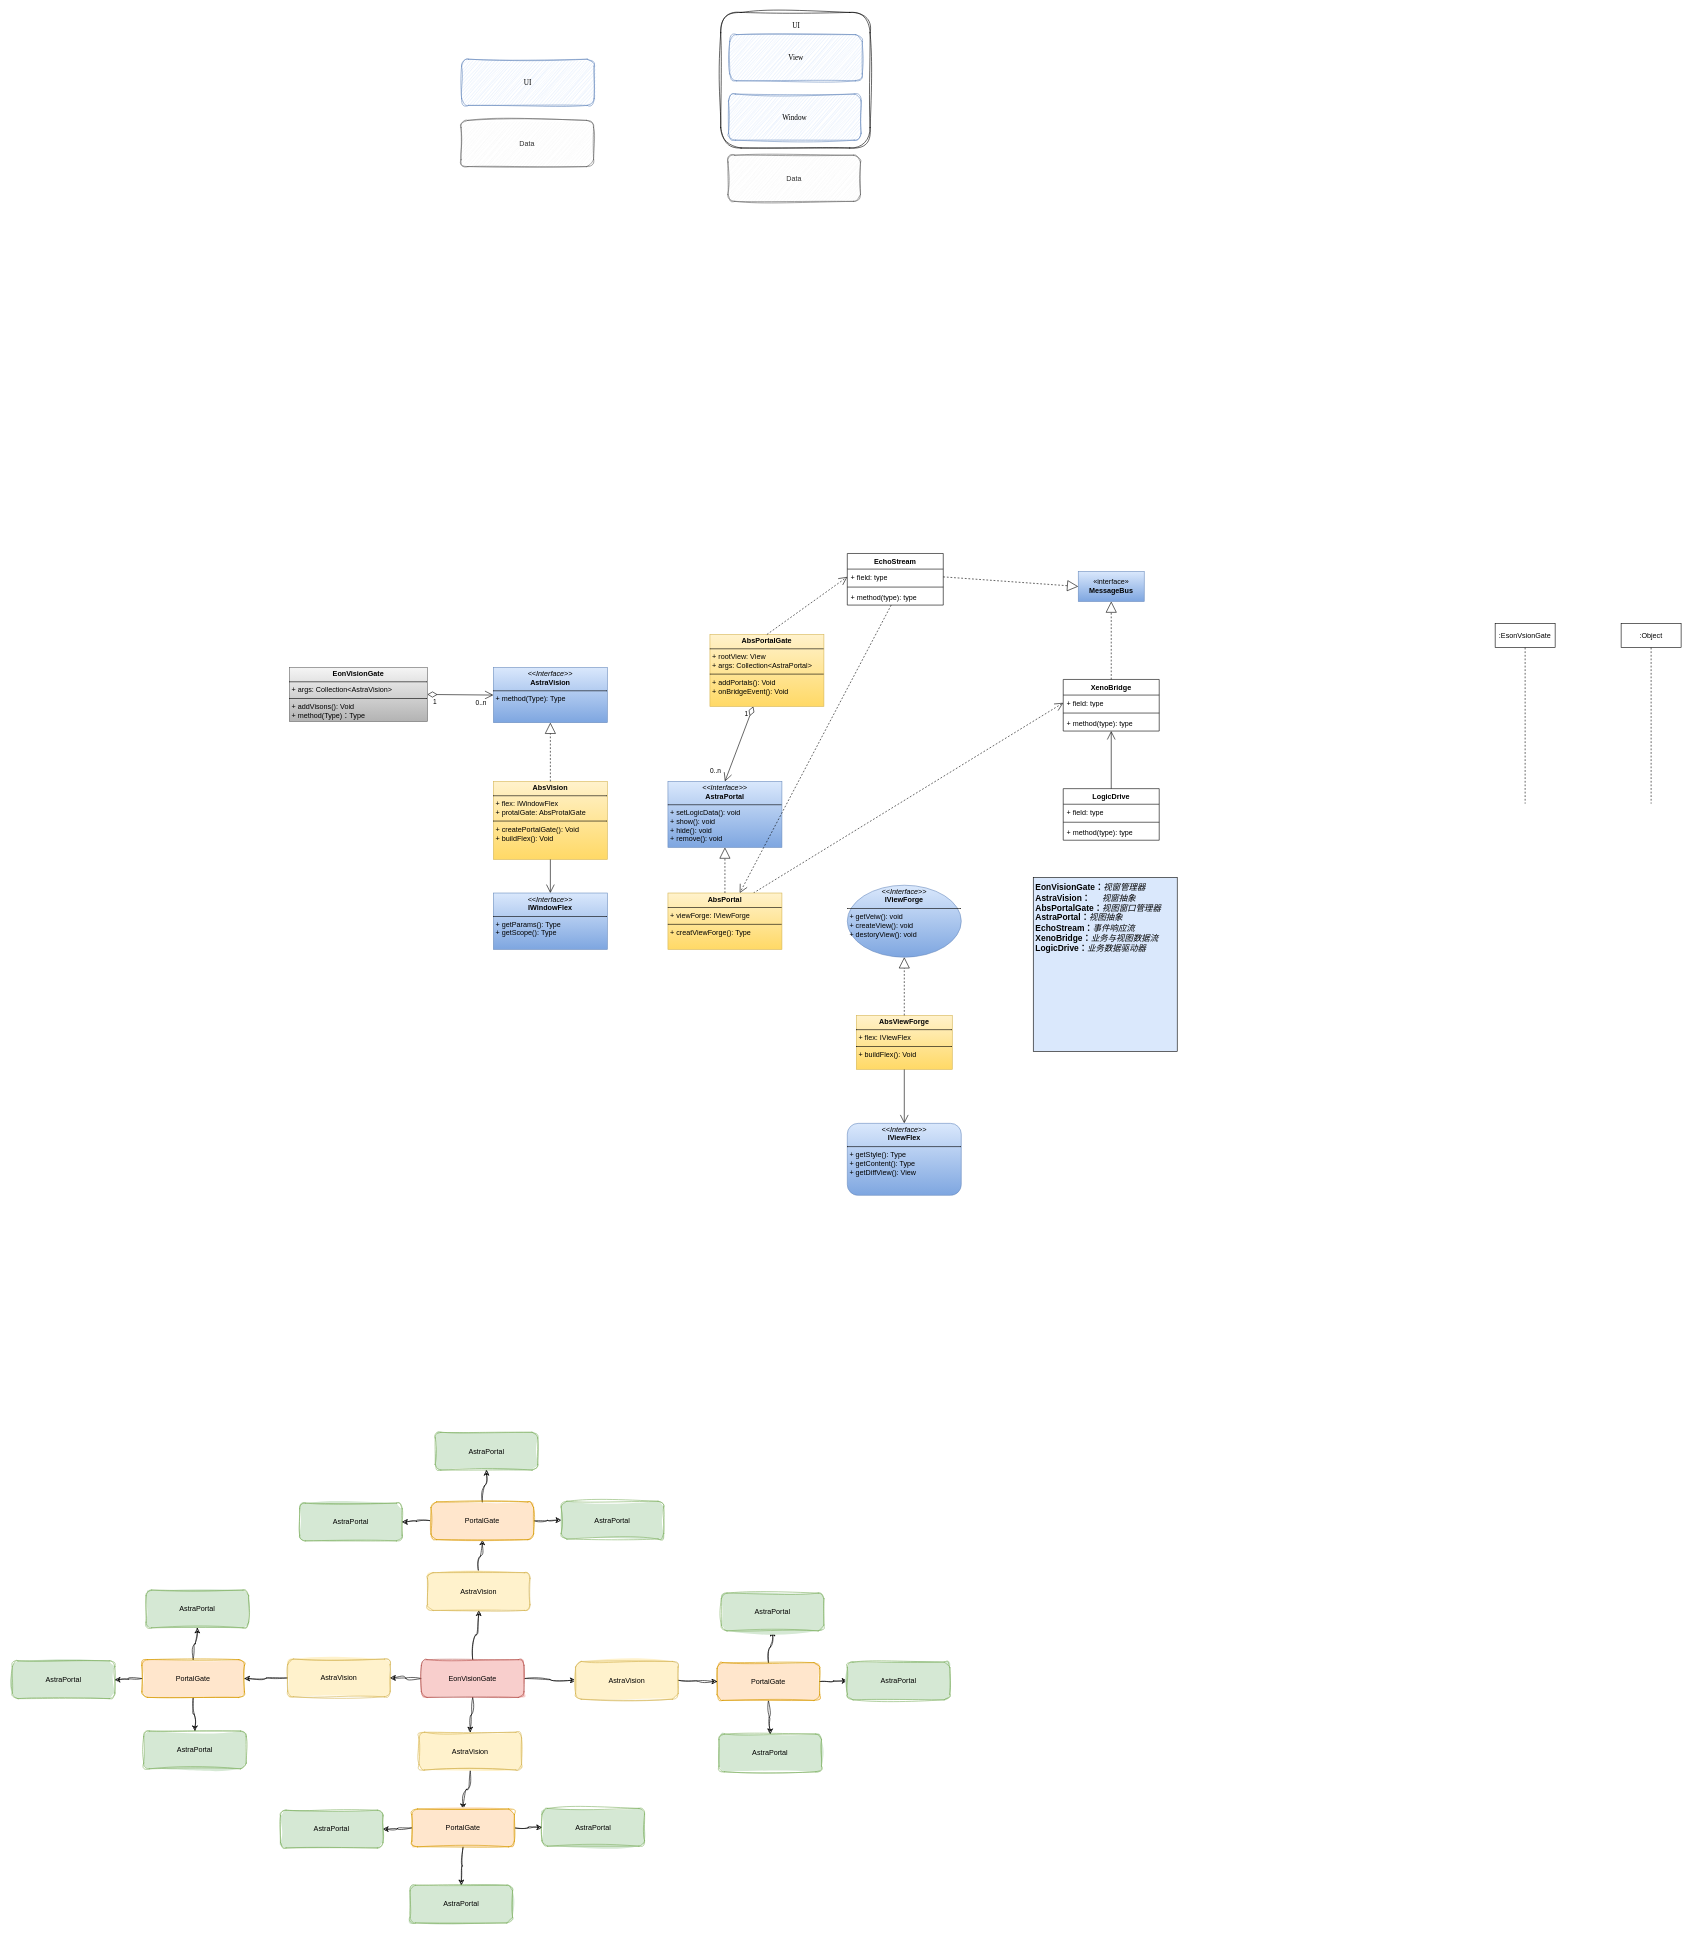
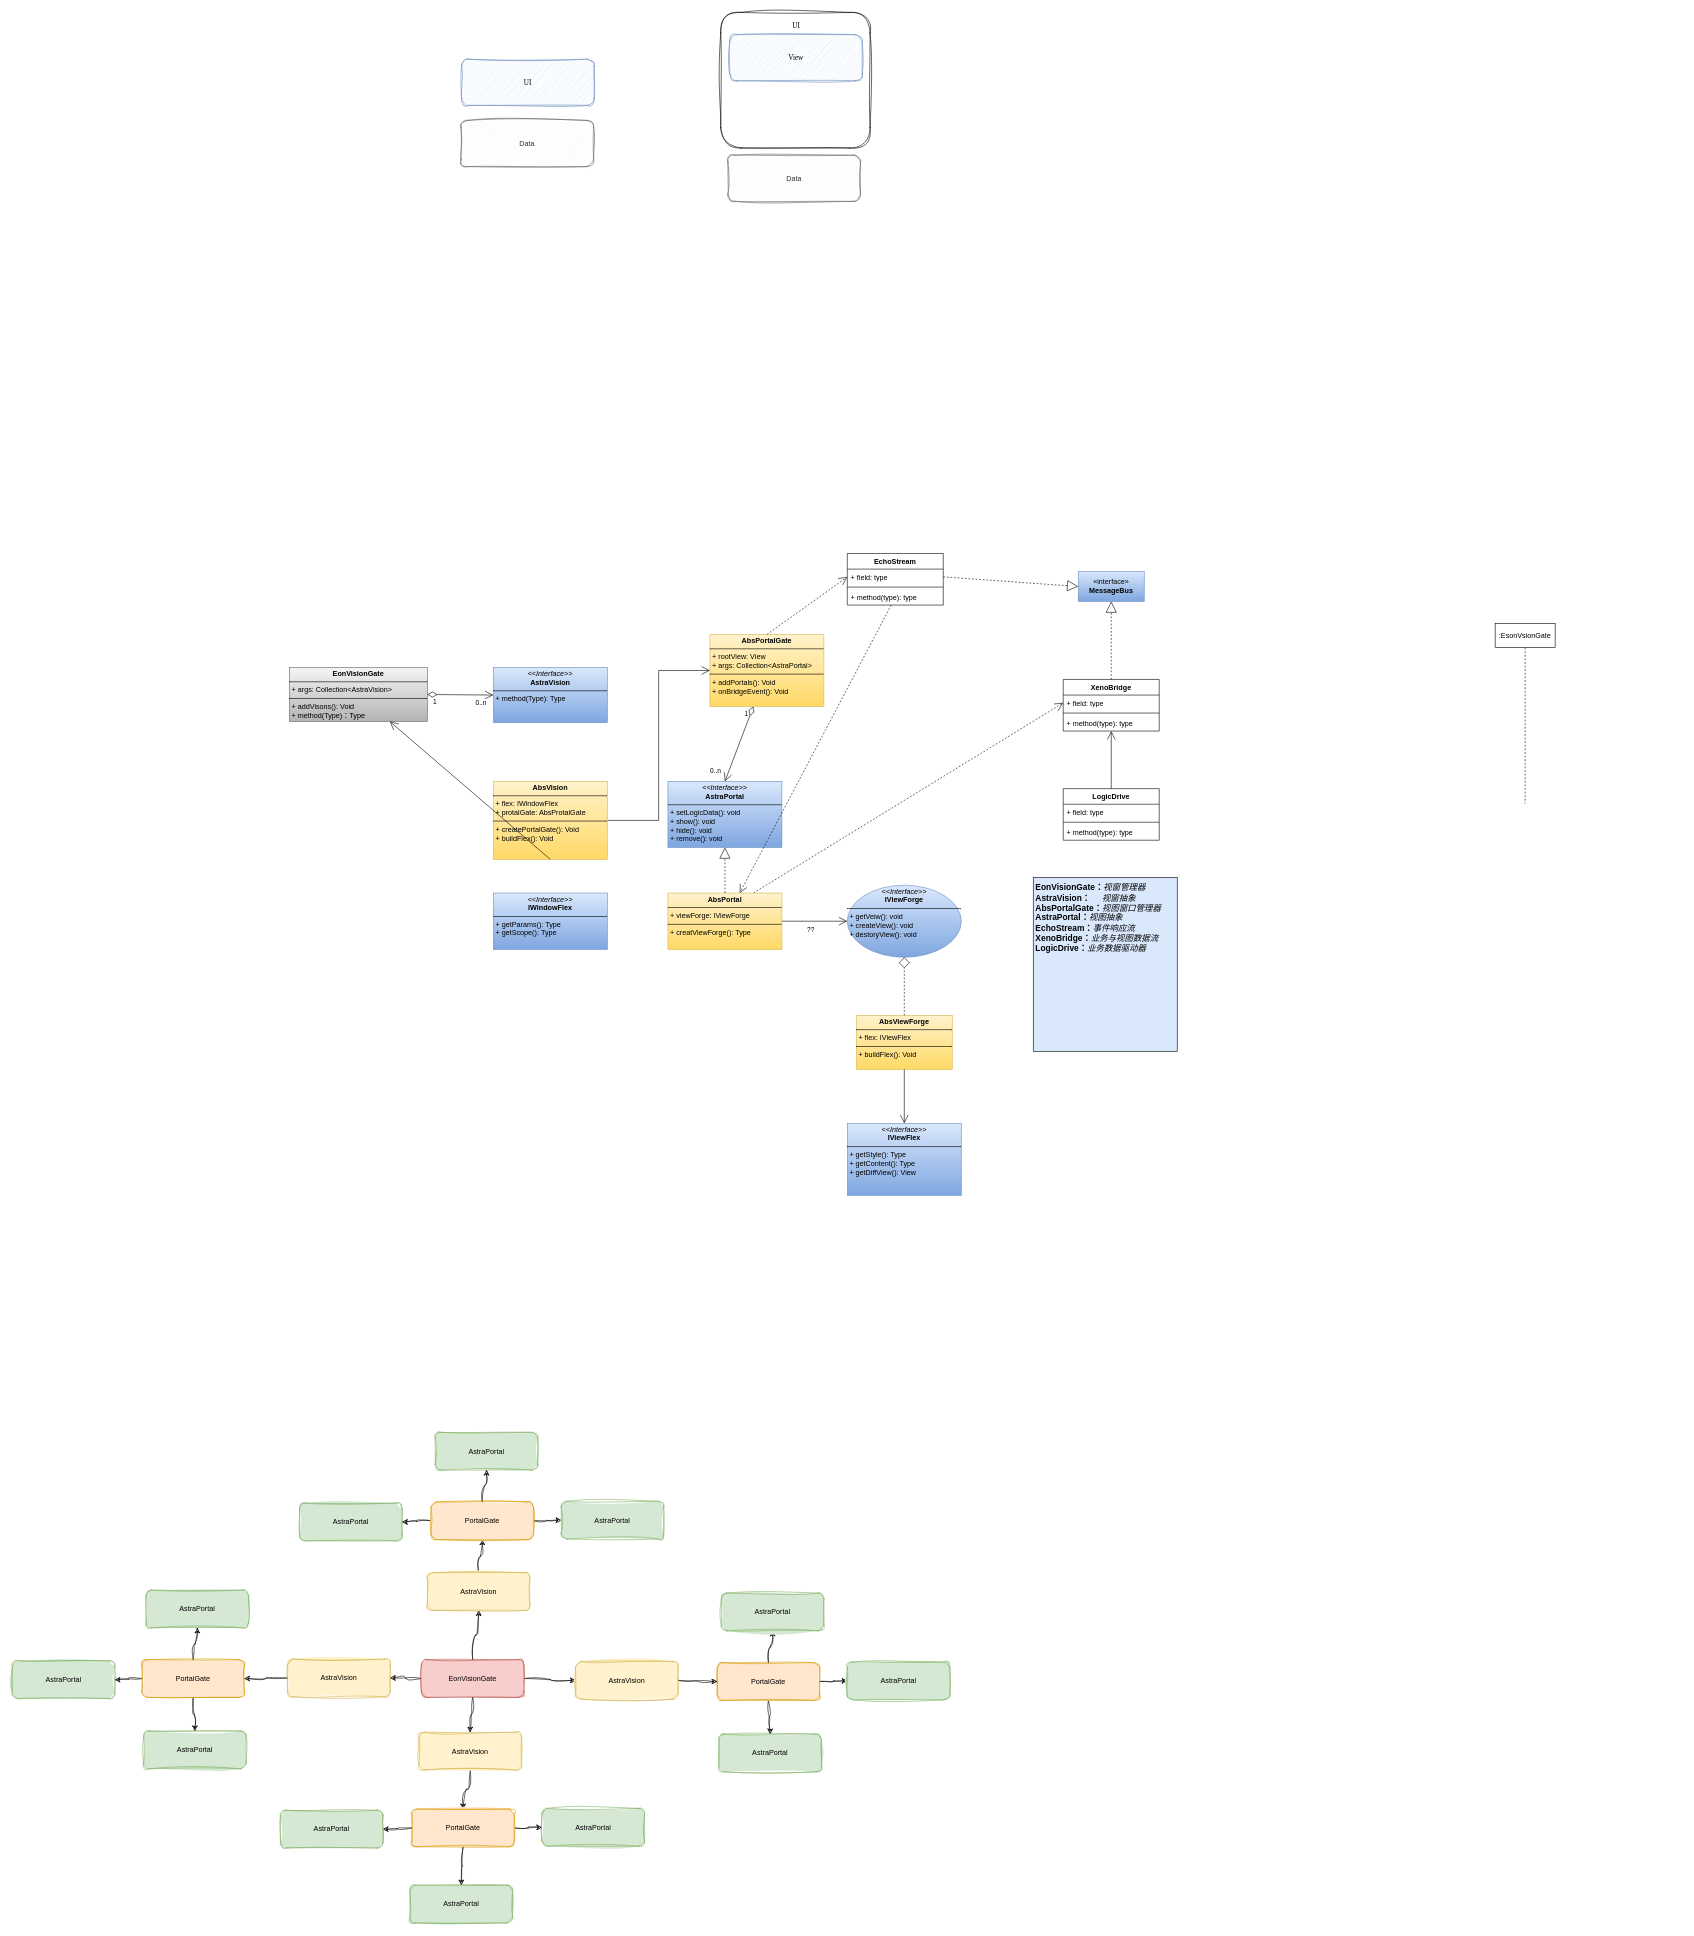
- <mxCell id="51" value="Window" style="rounded=1;whiteSpace=wrap;html=1;sketch=1;curveFitting=1;jiggle=2;fontFamily=Comic Sans MS;fillColor=#dae8fc;strokeColor=#6c8ebf;" vertex="1" parent="1"><mxGeometry x="1214" y="156" width="221" height="77" as="geometry" /></mxCell>
- <mxCell id="40" value=":Object" style="shape=umlLifeline;perimeter=lifelinePerimeter;whiteSpace=wrap;html=1;container=1;dropTarget=0;collapsible=0;recursiveResize=0;outlineConnect=0;portConstraint=eastwest;newEdgeStyle={&quot;curved&quot;:0,&quot;rounded&quot;:0};rounded=0;" vertex="1" parent="1"><mxGeometry x="2702" y="1039" width="100" height="300" as="geometry" /></mxCell>
+ <mxCell id="13" value="" style="endArrow=open;endFill=1;endSize=12;html=1;rounded=0;exitX=1;exitY=0.5;exitDx=0;exitDy=0;entryX=0;entryY=0.5;entryDx=0;entryDy=0;edgeStyle=orthogonalEdgeStyle;" edge="1" parent="1" source="37" target="5"><mxGeometry width="160" relative="1" as="geometry"><mxPoint x="1062" y="1132" as="sourcePoint" /><mxPoint x="1222" y="1132" as="targetPoint" /></mxGeometry></mxCell>
- <mxCell id="38" value="" style="endArrow=block;endSize=16;endFill=0;html=1;rounded=0;entryX=0.5;entryY=1;entryDx=0;entryDy=0;exitX=0.5;exitY=0;exitDx=0;exitDy=0;dashed=1;" edge="1" parent="1" source="37" target="3"><mxGeometry width="160" relative="1" as="geometry"><mxPoint x="1218" y="1472" as="sourcePoint" /><mxPoint x="1218" y="1406" as="targetPoint" /></mxGeometry></mxCell>
- <mxCell id="46" value="" style="endArrow=open;endFill=1;endSize=12;html=1;rounded=0;exitX=0.5;exitY=1;exitDx=0;exitDy=0;entryX=0.5;entryY=0;entryDx=0;entryDy=0;" edge="1" parent="1" source="37" target="45"><mxGeometry width="160" relative="1" as="geometry"><mxPoint x="1527" y="1622" as="sourcePoint" /><mxPoint x="1527" y="1697" as="targetPoint" /></mxGeometry></mxCell>
+ <mxCell id="46" value="" style="endArrow=open;endFill=1;endSize=12;html=1;rounded=0;exitX=0.5;exitY=1;exitDx=0;exitDy=0;" edge="1" parent="1" source="37" target="4"><mxGeometry width="160" relative="1" as="geometry"><mxPoint x="1527" y="1622" as="sourcePoint" /><mxPoint x="1527" y="1697" as="targetPoint" /></mxGeometry></mxCell>
+ <mxCell id="35" value="" style="endArrow=open;endFill=1;endSize=12;html=1;rounded=0;exitX=1;exitY=0.5;exitDx=0;exitDy=0;" edge="1" parent="1" source="32" target="34"><mxGeometry width="160" relative="1" as="geometry"><mxPoint x="1022" y="1168" as="sourcePoint" /><mxPoint x="1123" y="1169" as="targetPoint" /></mxGeometry></mxCell>
+ <mxCell id="36" value="??" style="edgeLabel;html=1;align=center;verticalAlign=middle;resizable=0;points=[];" vertex="1" connectable="0" parent="35"><mxGeometry x="0.199" y="-1" relative="1" as="geometry"><mxPoint x="-18" y="12" as="offset" /></mxGeometry></mxCell>
- <mxCell id="42" value="" style="endArrow=block;endSize=16;endFill=0;html=1;rounded=0;entryX=0.5;entryY=1;entryDx=0;entryDy=0;exitX=0.5;exitY=0;exitDx=0;exitDy=0;dashed=1;" edge="1" parent="1" source="41" target="34"><mxGeometry width="160" relative="1" as="geometry"><mxPoint x="1198" y="1642" as="sourcePoint" /><mxPoint x="1198" y="1576" as="targetPoint" /></mxGeometry></mxCell>
+ <mxCell id="42" value="" style="endArrow=diamond;endSize=16;endFill=0;html=1;rounded=0;entryX=0.5;entryY=1;entryDx=0;entryDy=0;exitX=0.5;exitY=0;exitDx=0;exitDy=0;dashed=1;" edge="1" parent="1" source="41" target="34"><mxGeometry width="160" relative="1" as="geometry"><mxPoint x="1198" y="1642" as="sourcePoint" /><mxPoint x="1198" y="1576" as="targetPoint" /></mxGeometry></mxCell>
- <mxCell id="44" value="&lt;p style=&quot;margin:0px;margin-top:4px;text-align:center;&quot;&gt;&lt;i&gt;&amp;lt;&amp;lt;Interface&amp;gt;&amp;gt;&lt;/i&gt;&lt;br&gt;&lt;b&gt;IViewFlex&lt;/b&gt;&lt;br&gt;&lt;/p&gt;&lt;hr size=&quot;1&quot; style=&quot;border-style:solid;&quot;&gt;&lt;p style=&quot;margin:0px;margin-left:4px;&quot;&gt;&lt;span style=&quot;background-color: initial;&quot;&gt;+ getStyle(): Type&lt;/span&gt;&lt;/p&gt;&lt;p style=&quot;margin: 0px 0px 0px 4px;&quot;&gt;+ getContent(): Type&lt;/p&gt;&lt;p style=&quot;margin: 0px 0px 0px 4px;&quot;&gt;+ getDiffView(): View&lt;/p&gt;&lt;p style=&quot;margin: 0px 0px 0px 4px;&quot;&gt;&lt;br&gt;&lt;/p&gt;&lt;p style=&quot;margin:0px;margin-left:4px;&quot;&gt;&lt;br&gt;&lt;/p&gt;" style="verticalAlign=top;align=left;overflow=fill;html=1;whiteSpace=wrap;fillColor=#dae8fc;gradientColor=#7ea6e0;strokeColor=#6c8ebf;rounded=1;" vertex="1" parent="1"><mxGeometry x="1412" y="1872" width="190" height="120" as="geometry" /></mxCell>
+ <mxCell id="44" value="&lt;p style=&quot;margin:0px;margin-top:4px;text-align:center;&quot;&gt;&lt;i&gt;&amp;lt;&amp;lt;Interface&amp;gt;&amp;gt;&lt;/i&gt;&lt;br&gt;&lt;b&gt;IViewFlex&lt;/b&gt;&lt;br&gt;&lt;/p&gt;&lt;hr size=&quot;1&quot; style=&quot;border-style:solid;&quot;&gt;&lt;p style=&quot;margin:0px;margin-left:4px;&quot;&gt;&lt;span style=&quot;background-color: initial;&quot;&gt;+ getStyle(): Type&lt;/span&gt;&lt;/p&gt;&lt;p style=&quot;margin: 0px 0px 0px 4px;&quot;&gt;+ getContent(): Type&lt;/p&gt;&lt;p style=&quot;margin: 0px 0px 0px 4px;&quot;&gt;+ getDiffView(): View&lt;/p&gt;&lt;p style=&quot;margin: 0px 0px 0px 4px;&quot;&gt;&lt;br&gt;&lt;/p&gt;&lt;p style=&quot;margin:0px;margin-left:4px;&quot;&gt;&lt;br&gt;&lt;/p&gt;" style="verticalAlign=top;align=left;overflow=fill;html=1;whiteSpace=wrap;fillColor=#dae8fc;gradientColor=#7ea6e0;strokeColor=#6c8ebf;rounded=0;" vertex="1" parent="1"><mxGeometry x="1412" y="1872" width="190" height="120" as="geometry" /></mxCell>
